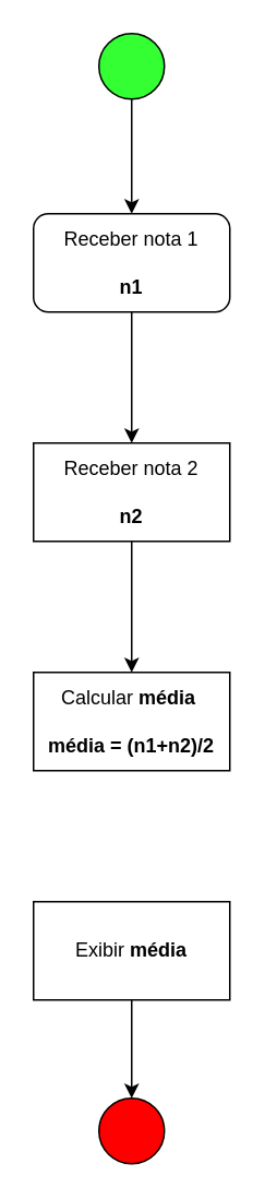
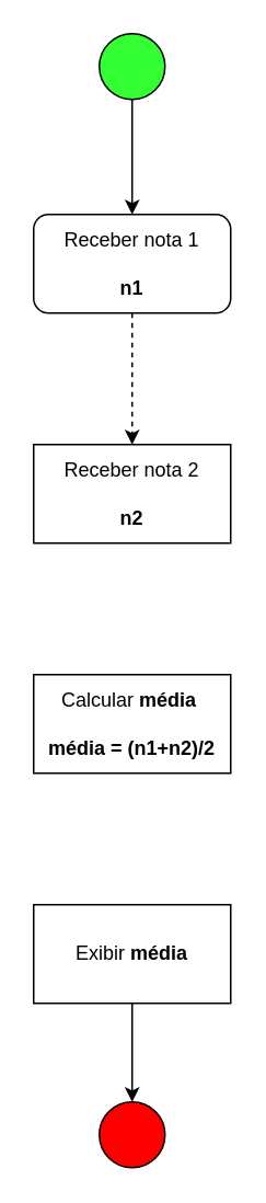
- <mxCell id="4" value="" style="edgeStyle=orthogonalEdgeStyle;rounded=0;orthogonalLoop=1;jettySize=auto;html=1;" edge="1" parent="1" source="5" target="7"><mxGeometry relative="1" as="geometry" /></mxCell>
+ <mxCell id="4" value="" style="edgeStyle=orthogonalEdgeStyle;rounded=0;orthogonalLoop=1;jettySize=auto;html=1;dashed=1;" edge="1" parent="1" source="5" target="7"><mxGeometry relative="1" as="geometry" /></mxCell>
- <mxCell id="6" value="" style="edgeStyle=orthogonalEdgeStyle;rounded=0;orthogonalLoop=1;jettySize=auto;html=1;" edge="1" parent="1" source="7" target="8"><mxGeometry relative="1" as="geometry" /></mxCell>
